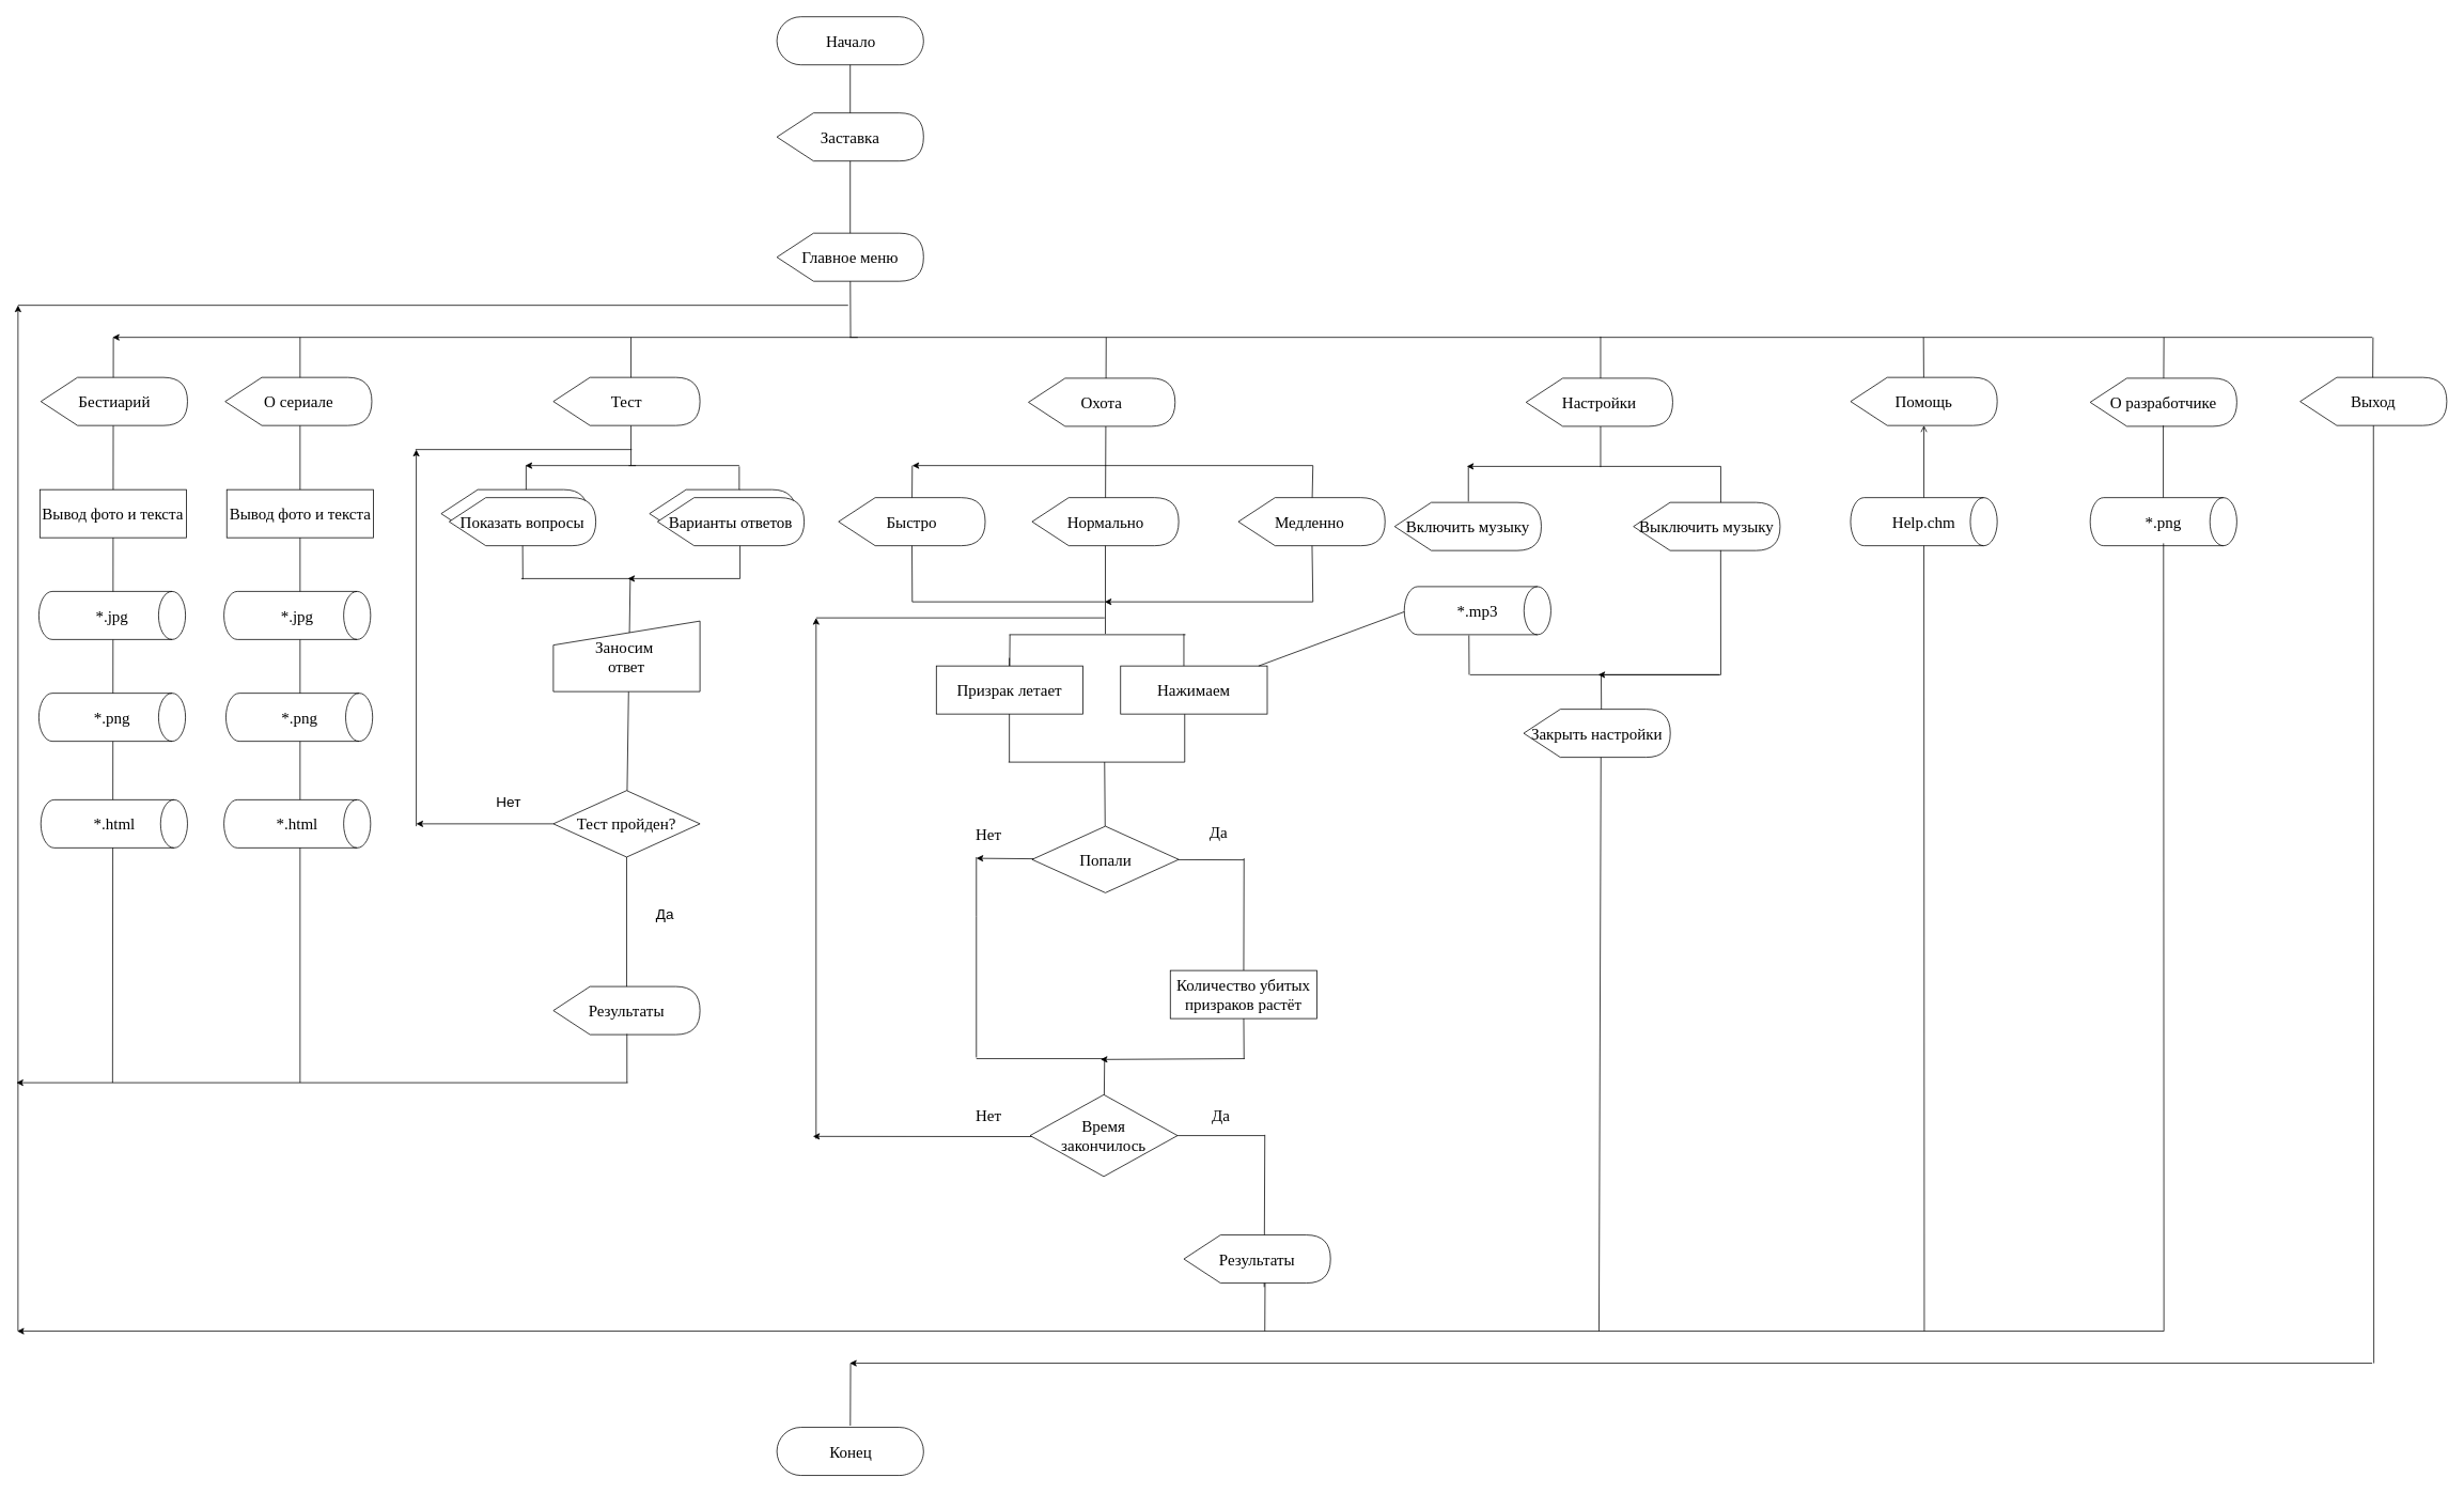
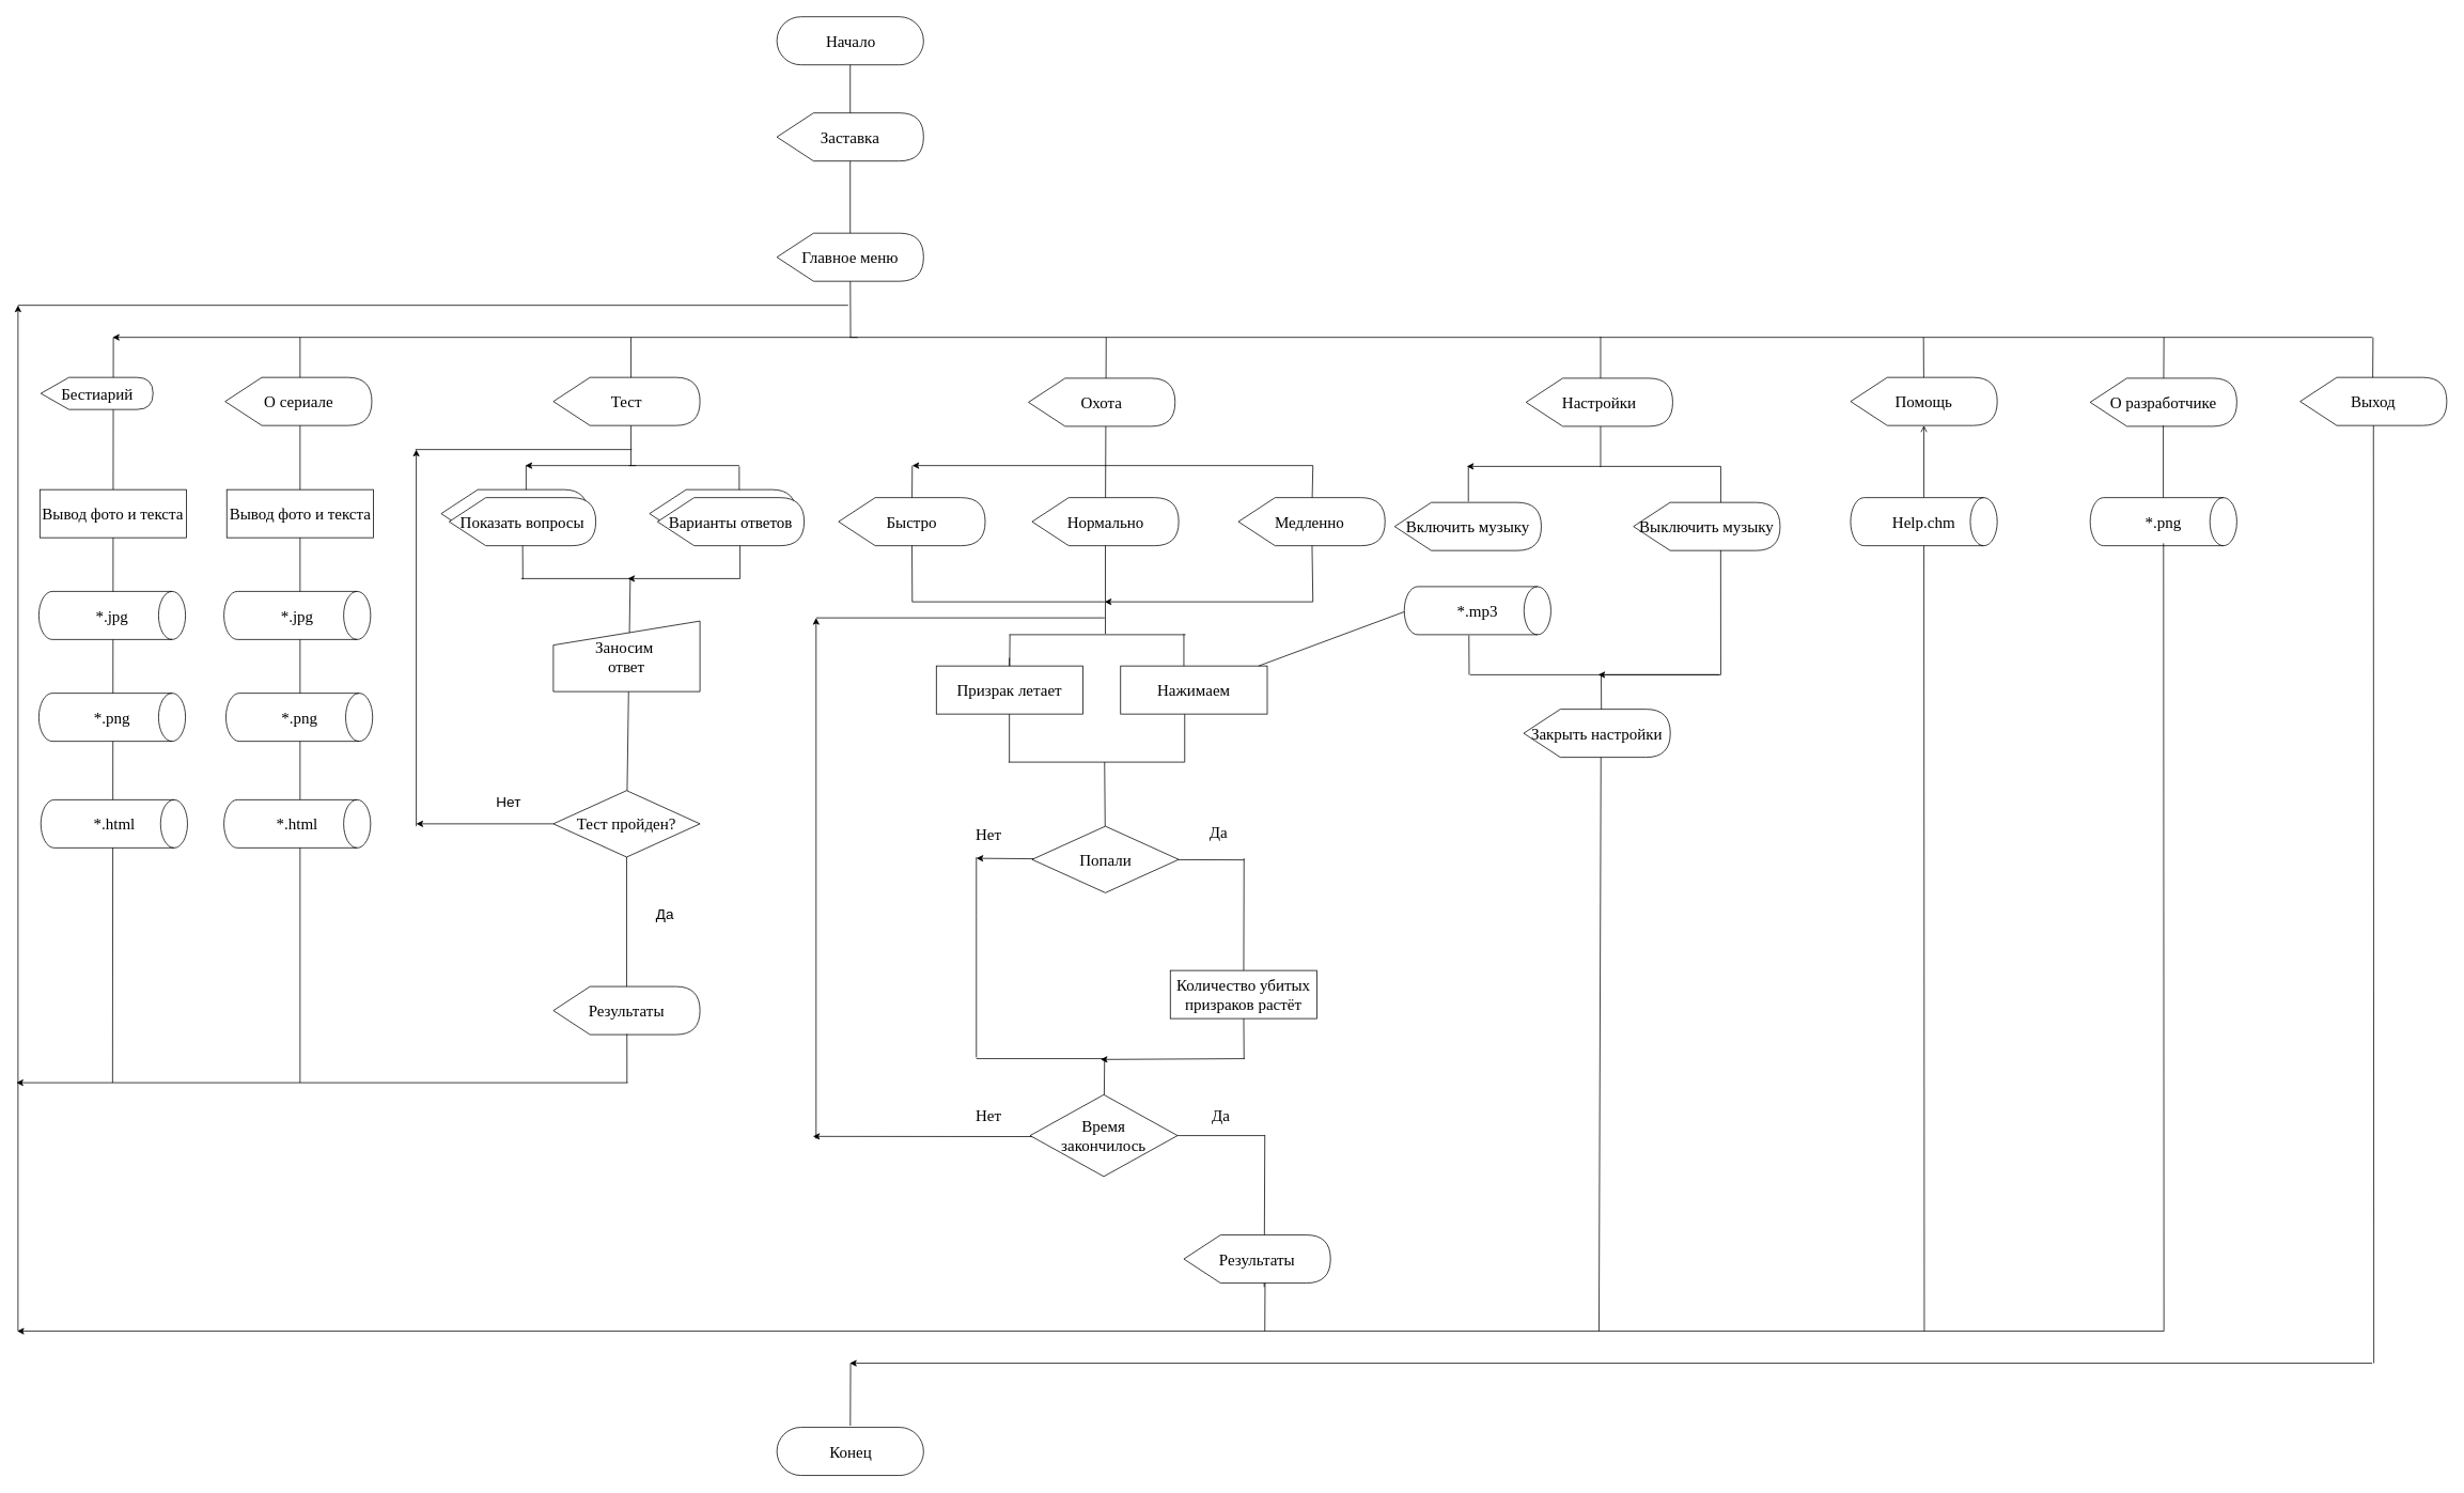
- <mxCell id="85" value="&lt;font style=&quot;font-size: 20px;&quot;&gt;Бестиарий&lt;/font&gt;" style="shape=display;whiteSpace=wrap;html=1;fontFamily=ГОСт;fontSize=20;" parent="1" vertex="1"><mxGeometry x="50.5" y="470" width="183" height="60" as="geometry" /></mxCell>
+ <mxCell id="85" value="&lt;font style=&quot;font-size: 20px;&quot;&gt;Бестиарий&lt;/font&gt;" style="shape=display;whiteSpace=wrap;html=1;fontFamily=ГОСт;fontSize=20;" parent="1" vertex="1"><mxGeometry x="50.5" y="470" width="140" height="40" as="geometry" /></mxCell>
